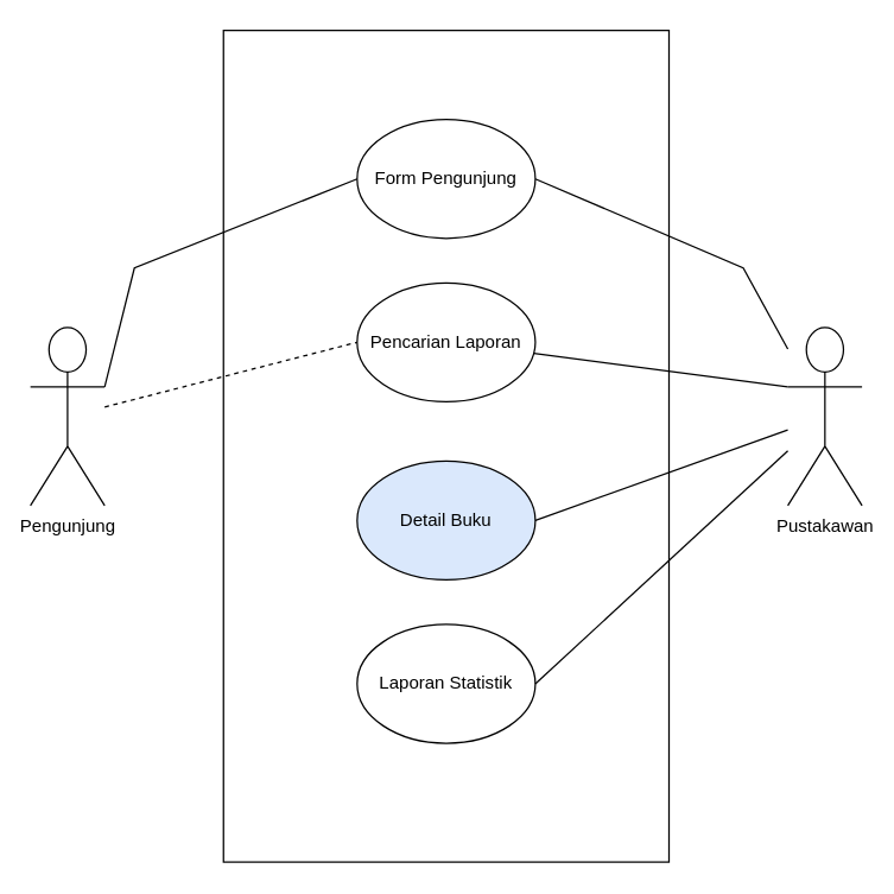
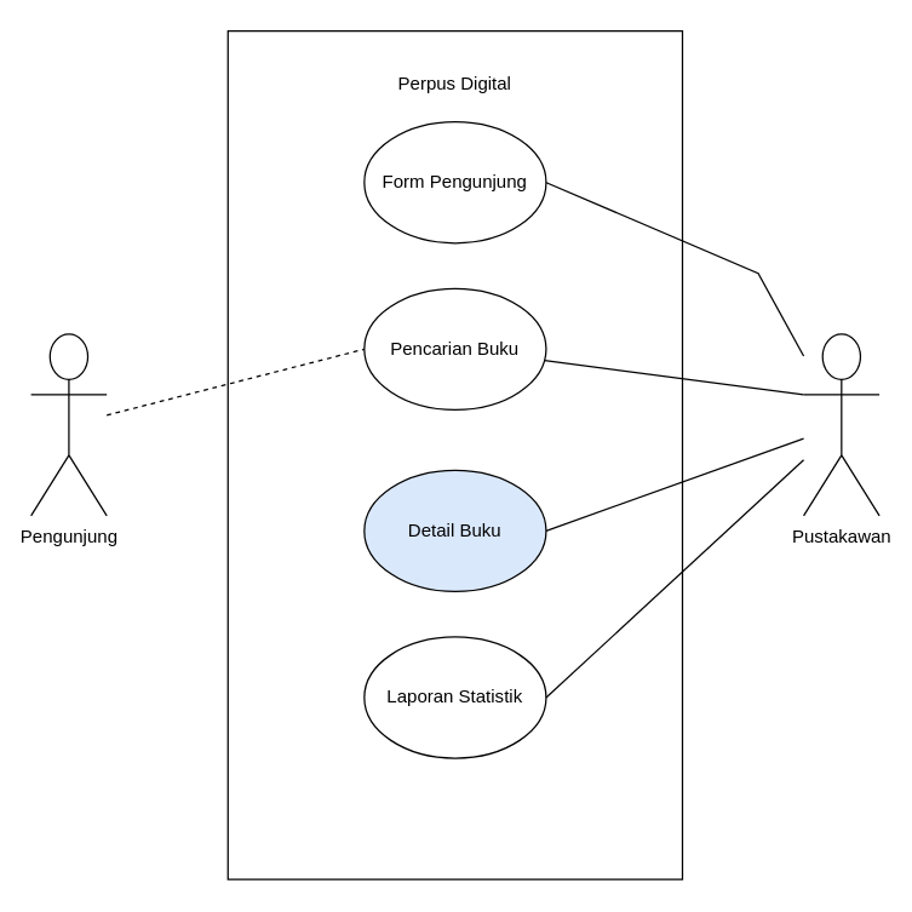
+ <mxCell id="5" value="Perpus Digital" style="text;html=1;strokeColor=none;fillColor=none;align=center;verticalAlign=middle;whiteSpace=wrap;rounded=0;" vertex="1" parent="1"><mxGeometry x="240" y="40" width="120" height="30" as="geometry" /></mxCell>
- <mxCell id="11" value="" style="endArrow=none;html=1;rounded=0;entryX=1;entryY=0.333;entryDx=0;entryDy=0;entryPerimeter=0;exitX=0;exitY=0.5;exitDx=0;exitDy=0;" edge="1" parent="1" source="4" target="3"><mxGeometry width="50" height="50" relative="1" as="geometry"><mxPoint x="280" y="370" as="sourcePoint" /><mxPoint x="330" y="320" as="targetPoint" /><Array as="points"><mxPoint x="90" y="180" /></Array></mxGeometry></mxCell>
- <mxCell id="6" value="Pencarian Laporan" style="ellipse;whiteSpace=wrap;html=1;" vertex="1" parent="1"><mxGeometry x="240" y="190" width="120" height="80" as="geometry" /></mxCell>
+ <mxCell id="6" value="Pencarian Buku" style="ellipse;whiteSpace=wrap;html=1;" vertex="1" parent="1"><mxGeometry x="240" y="190" width="120" height="80" as="geometry" /></mxCell>
